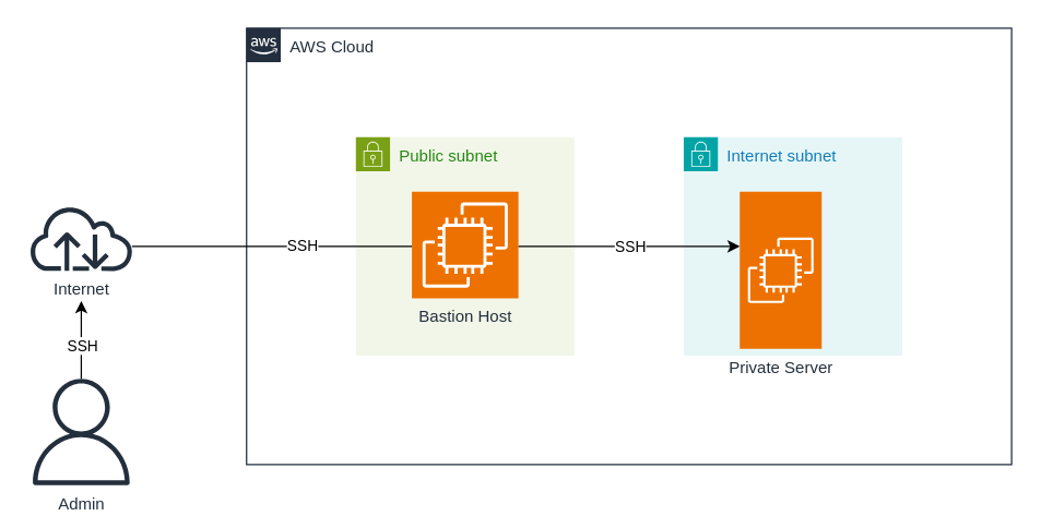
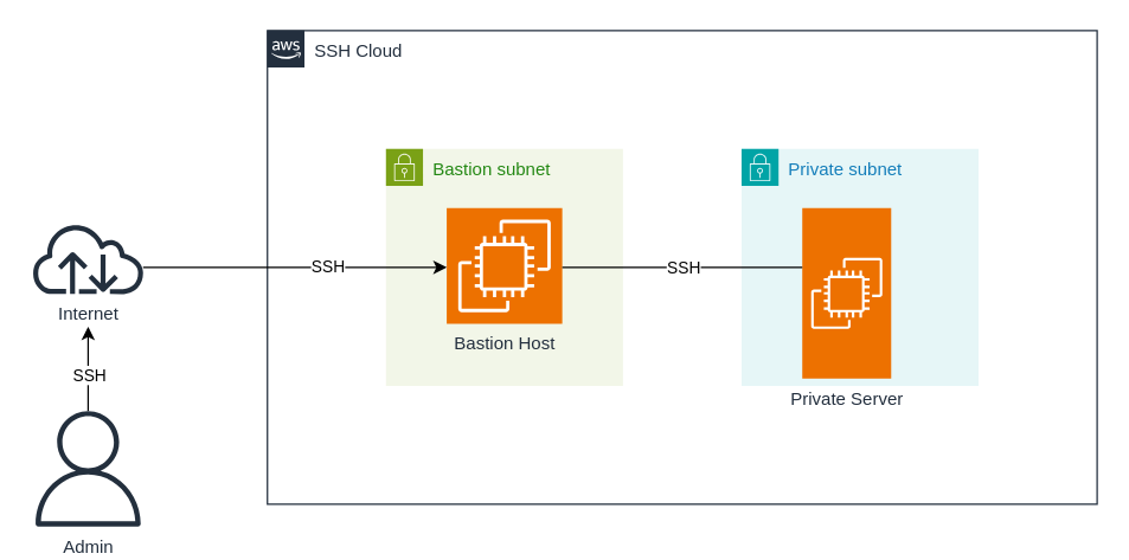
- <mxCell id="2" value="AWS Cloud" style="points=[[0,0],[0.25,0],[0.5,0],[0.75,0],[1,0],[1,0.25],[1,0.5],[1,0.75],[1,1],[0.75,1],[0.5,1],[0.25,1],[0,1],[0,0.75],[0,0.5],[0,0.25]];outlineConnect=0;gradientColor=none;html=1;whiteSpace=wrap;fontSize=12;fontStyle=0;container=1;pointerEvents=0;collapsible=0;recursiveResize=0;shape=mxgraph.aws4.group;grIcon=mxgraph.aws4.group_aws_cloud_alt;strokeColor=#232F3E;fillColor=none;verticalAlign=top;align=left;spacingLeft=30;fontColor=#232F3E;dashed=0;" parent="1" vertex="1"><mxGeometry x="180" y="20" width="560" height="320" as="geometry" /></mxCell>
+ <mxCell id="2" value="SSH Cloud" style="points=[[0,0],[0.25,0],[0.5,0],[0.75,0],[1,0],[1,0.25],[1,0.5],[1,0.75],[1,1],[0.75,1],[0.5,1],[0.25,1],[0,1],[0,0.75],[0,0.5],[0,0.25]];outlineConnect=0;gradientColor=none;html=1;whiteSpace=wrap;fontSize=12;fontStyle=0;container=1;pointerEvents=0;collapsible=0;recursiveResize=0;shape=mxgraph.aws4.group;grIcon=mxgraph.aws4.group_aws_cloud_alt;strokeColor=#232F3E;fillColor=none;verticalAlign=top;align=left;spacingLeft=30;fontColor=#232F3E;dashed=0;" parent="1" vertex="1"><mxGeometry x="180" y="20" width="560" height="320" as="geometry" /></mxCell>
- <mxCell id="5" value="Public subnet" style="points=[[0,0],[0.25,0],[0.5,0],[0.75,0],[1,0],[1,0.25],[1,0.5],[1,0.75],[1,1],[0.75,1],[0.5,1],[0.25,1],[0,1],[0,0.75],[0,0.5],[0,0.25]];outlineConnect=0;gradientColor=none;html=1;whiteSpace=wrap;fontSize=12;fontStyle=0;container=1;pointerEvents=0;collapsible=0;recursiveResize=0;shape=mxgraph.aws4.group;grIcon=mxgraph.aws4.group_security_group;grStroke=0;strokeColor=#7AA116;fillColor=#F2F6E8;verticalAlign=top;align=left;spacingLeft=30;fontColor=#248814;dashed=0;" parent="2" vertex="1"><mxGeometry x="80" y="80" width="160" height="160" as="geometry" /></mxCell>
+ <mxCell id="5" value="Bastion subnet" style="points=[[0,0],[0.25,0],[0.5,0],[0.75,0],[1,0],[1,0.25],[1,0.5],[1,0.75],[1,1],[0.75,1],[0.5,1],[0.25,1],[0,1],[0,0.75],[0,0.5],[0,0.25]];outlineConnect=0;gradientColor=none;html=1;whiteSpace=wrap;fontSize=12;fontStyle=0;container=1;pointerEvents=0;collapsible=0;recursiveResize=0;shape=mxgraph.aws4.group;grIcon=mxgraph.aws4.group_security_group;grStroke=0;strokeColor=#7AA116;fillColor=#F2F6E8;verticalAlign=top;align=left;spacingLeft=30;fontColor=#248814;dashed=0;" parent="2" vertex="1"><mxGeometry x="80" y="80" width="160" height="160" as="geometry" /></mxCell>
- <mxCell id="3" value="Internet subnet" style="points=[[0,0],[0.25,0],[0.5,0],[0.75,0],[1,0],[1,0.25],[1,0.5],[1,0.75],[1,1],[0.75,1],[0.5,1],[0.25,1],[0,1],[0,0.75],[0,0.5],[0,0.25]];outlineConnect=0;gradientColor=none;html=1;whiteSpace=wrap;fontSize=12;fontStyle=0;container=1;pointerEvents=0;collapsible=0;recursiveResize=0;shape=mxgraph.aws4.group;grIcon=mxgraph.aws4.group_security_group;grStroke=0;strokeColor=#00A4A6;fillColor=#E6F6F7;verticalAlign=top;align=left;spacingLeft=30;fontColor=#147EBA;dashed=0;" parent="2" vertex="1"><mxGeometry x="320" y="80" width="160" height="160" as="geometry" /></mxCell>
+ <mxCell id="3" value="Private subnet" style="points=[[0,0],[0.25,0],[0.5,0],[0.75,0],[1,0],[1,0.25],[1,0.5],[1,0.75],[1,1],[0.75,1],[0.5,1],[0.25,1],[0,1],[0,0.75],[0,0.5],[0,0.25]];outlineConnect=0;gradientColor=none;html=1;whiteSpace=wrap;fontSize=12;fontStyle=0;container=1;pointerEvents=0;collapsible=0;recursiveResize=0;shape=mxgraph.aws4.group;grIcon=mxgraph.aws4.group_security_group;grStroke=0;strokeColor=#00A4A6;fillColor=#E6F6F7;verticalAlign=top;align=left;spacingLeft=30;fontColor=#147EBA;dashed=0;" parent="2" vertex="1"><mxGeometry x="320" y="80" width="160" height="160" as="geometry" /></mxCell>
- <mxCell id="9" style="edgeStyle=orthogonalEdgeStyle;rounded=0;orthogonalLoop=1;jettySize=auto;html=1;endArrow=none;" parent="1" source="11" target="6" edge="1"><mxGeometry relative="1" as="geometry"><Array as="points"><mxPoint x="190" y="180" /><mxPoint x="190" y="180" /></Array></mxGeometry></mxCell>
+ <mxCell id="9" style="edgeStyle=orthogonalEdgeStyle;rounded=0;orthogonalLoop=1;jettySize=auto;html=1;" parent="1" source="11" target="6" edge="1"><mxGeometry relative="1" as="geometry"><Array as="points"><mxPoint x="190" y="180" /><mxPoint x="190" y="180" /></Array></mxGeometry></mxCell>
- <mxCell id="7" style="edgeStyle=orthogonalEdgeStyle;rounded=0;orthogonalLoop=1;jettySize=auto;html=1;" parent="2" source="6" target="4" edge="1"><mxGeometry relative="1" as="geometry"><Array as="points"><mxPoint x="280" y="160" /><mxPoint x="280" y="160" /></Array></mxGeometry></mxCell>
+ <mxCell id="7" style="edgeStyle=orthogonalEdgeStyle;rounded=0;orthogonalLoop=1;jettySize=auto;html=1;endArrow=none;" parent="2" source="6" target="4" edge="1"><mxGeometry relative="1" as="geometry"><Array as="points"><mxPoint x="280" y="160" /><mxPoint x="280" y="160" /></Array></mxGeometry></mxCell>
